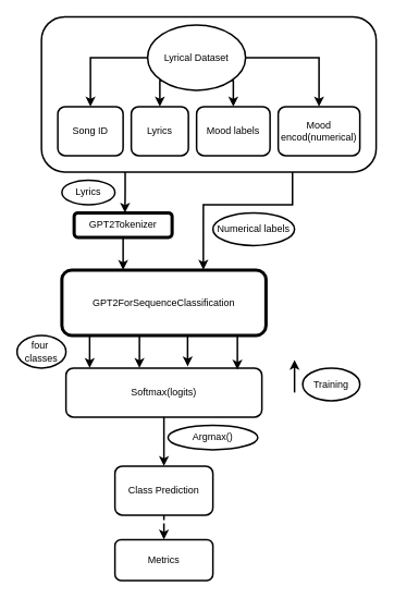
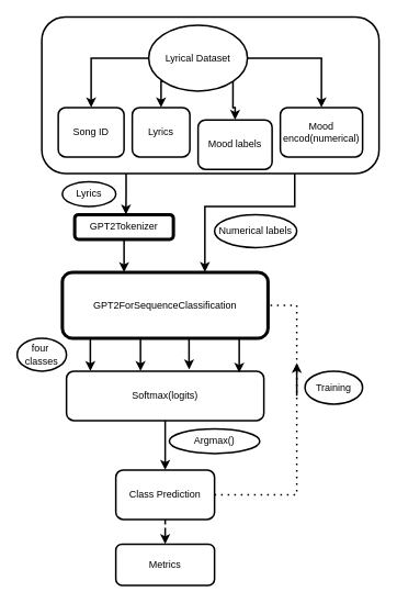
- <mxCell id="5" value="Mood labels" style="rounded=1;whiteSpace=wrap;html=1;fillColor=none;strokeWidth=2;" parent="1" vertex="1"><mxGeometry x="240" y="130" width="90" height="60" as="geometry" /></mxCell>
+ <mxCell id="5" value="Mood labels" style="rounded=1;whiteSpace=wrap;html=1;fillColor=none;strokeWidth=2;" parent="1" vertex="1"><mxGeometry x="240" y="145" width="90" height="60" as="geometry" /></mxCell>
+ <mxCell id="26" value="" style="endArrow=none;dashed=1;html=1;dashPattern=1 3;strokeWidth=2;rounded=0;exitX=1;exitY=0.5;exitDx=0;exitDy=0;entryX=1;entryY=0.5;entryDx=0;entryDy=0;" parent="1" source="24" target="16" edge="1"><mxGeometry width="50" height="50" relative="1" as="geometry"><mxPoint x="270" y="310" as="sourcePoint" /><mxPoint x="370" y="350" as="targetPoint" /><Array as="points"><mxPoint x="360" y="600" /><mxPoint x="360" y="370" /></Array></mxGeometry></mxCell>
